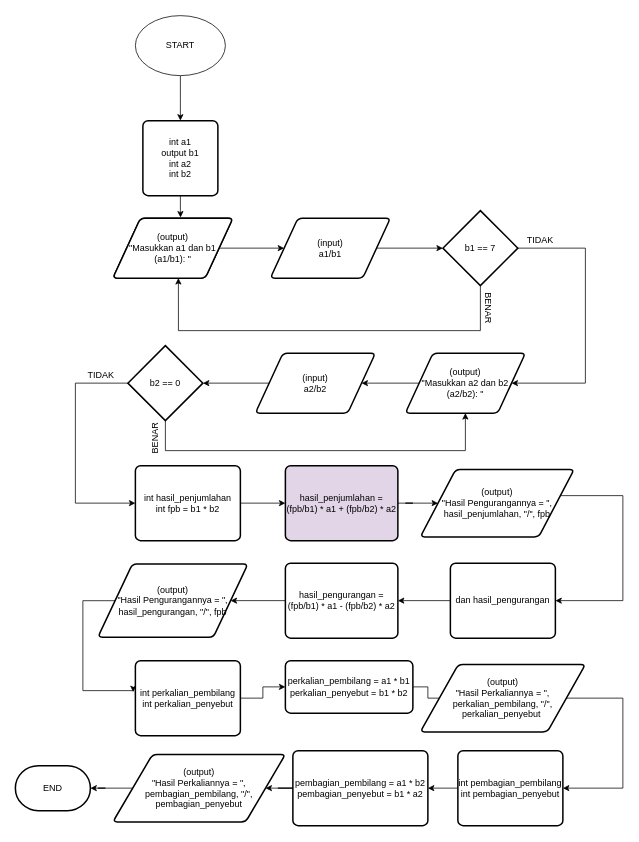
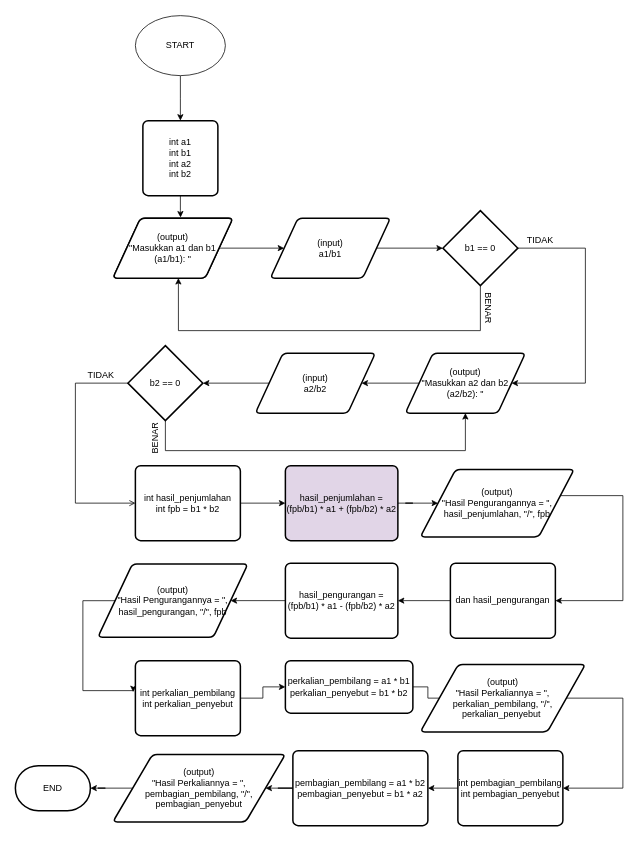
- <mxCell id="7" value="int a1&lt;br&gt;output b1&lt;br&gt;int a2&lt;br&gt;int b2" style="rounded=1;whiteSpace=wrap;html=1;absoluteArcSize=1;arcSize=14;strokeWidth=2;" parent="1" vertex="1"><mxGeometry x="190" y="160" width="100" height="100" as="geometry" /></mxCell>
+ <mxCell id="7" value="int a1&lt;br&gt;int b1&lt;br&gt;int a2&lt;br&gt;int b2" style="rounded=1;whiteSpace=wrap;html=1;absoluteArcSize=1;arcSize=14;strokeWidth=2;" parent="1" vertex="1"><mxGeometry x="190" y="160" width="100" height="100" as="geometry" /></mxCell>
- <mxCell id="12" value="b1 == 7" style="strokeWidth=2;html=1;shape=mxgraph.flowchart.decision;whiteSpace=wrap;" parent="1" vertex="1"><mxGeometry x="590" y="280" width="100" height="100" as="geometry" /></mxCell>
+ <mxCell id="12" value="b1 == 0" style="strokeWidth=2;html=1;shape=mxgraph.flowchart.decision;whiteSpace=wrap;" parent="1" vertex="1"><mxGeometry x="590" y="280" width="100" height="100" as="geometry" /></mxCell>
- <mxCell id="17" style="edgeStyle=orthogonalEdgeStyle;rounded=0;orthogonalLoop=1;jettySize=auto;html=1;entryX=0;entryY=0.5;entryDx=0;entryDy=0;" parent="1" source="18" target="25" edge="1"><mxGeometry relative="1" as="geometry"><mxPoint x="160" y="670" as="targetPoint" /><Array as="points"><mxPoint x="100" y="510" /><mxPoint x="100" y="670" /></Array></mxGeometry></mxCell>
+ <mxCell id="17" style="edgeStyle=orthogonalEdgeStyle;rounded=0;orthogonalLoop=1;jettySize=auto;html=1;entryX=0;entryY=0.5;entryDx=0;entryDy=0;endArrow=open;" parent="1" source="18" target="25" edge="1"><mxGeometry relative="1" as="geometry"><mxPoint x="160" y="670" as="targetPoint" /><Array as="points"><mxPoint x="100" y="510" /><mxPoint x="100" y="670" /></Array></mxGeometry></mxCell>
